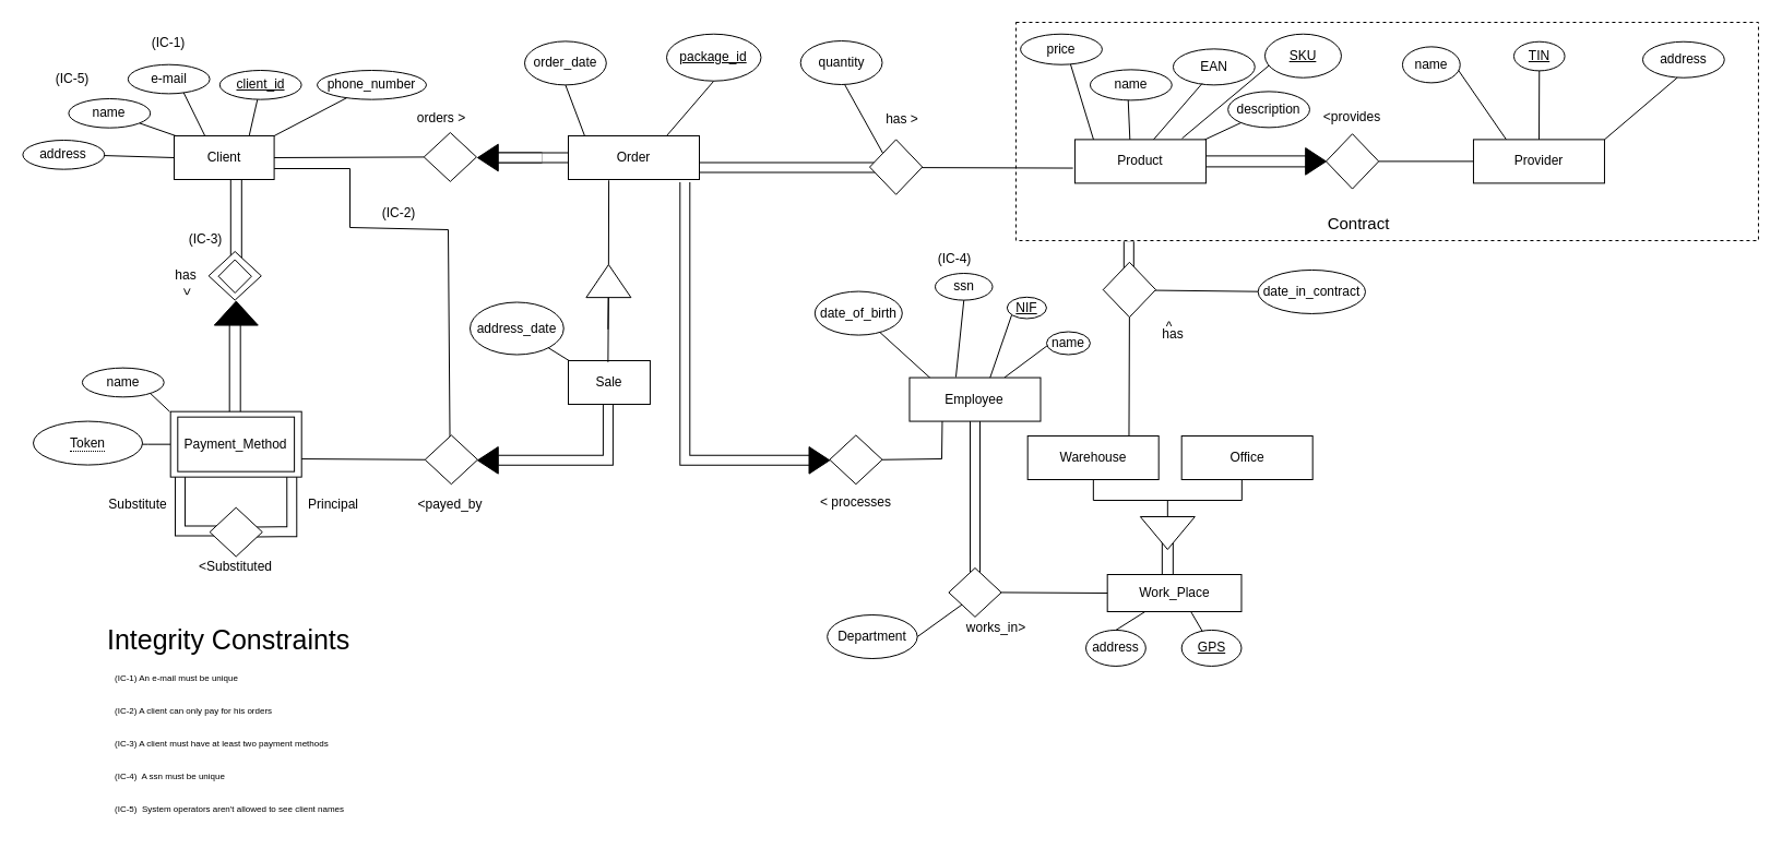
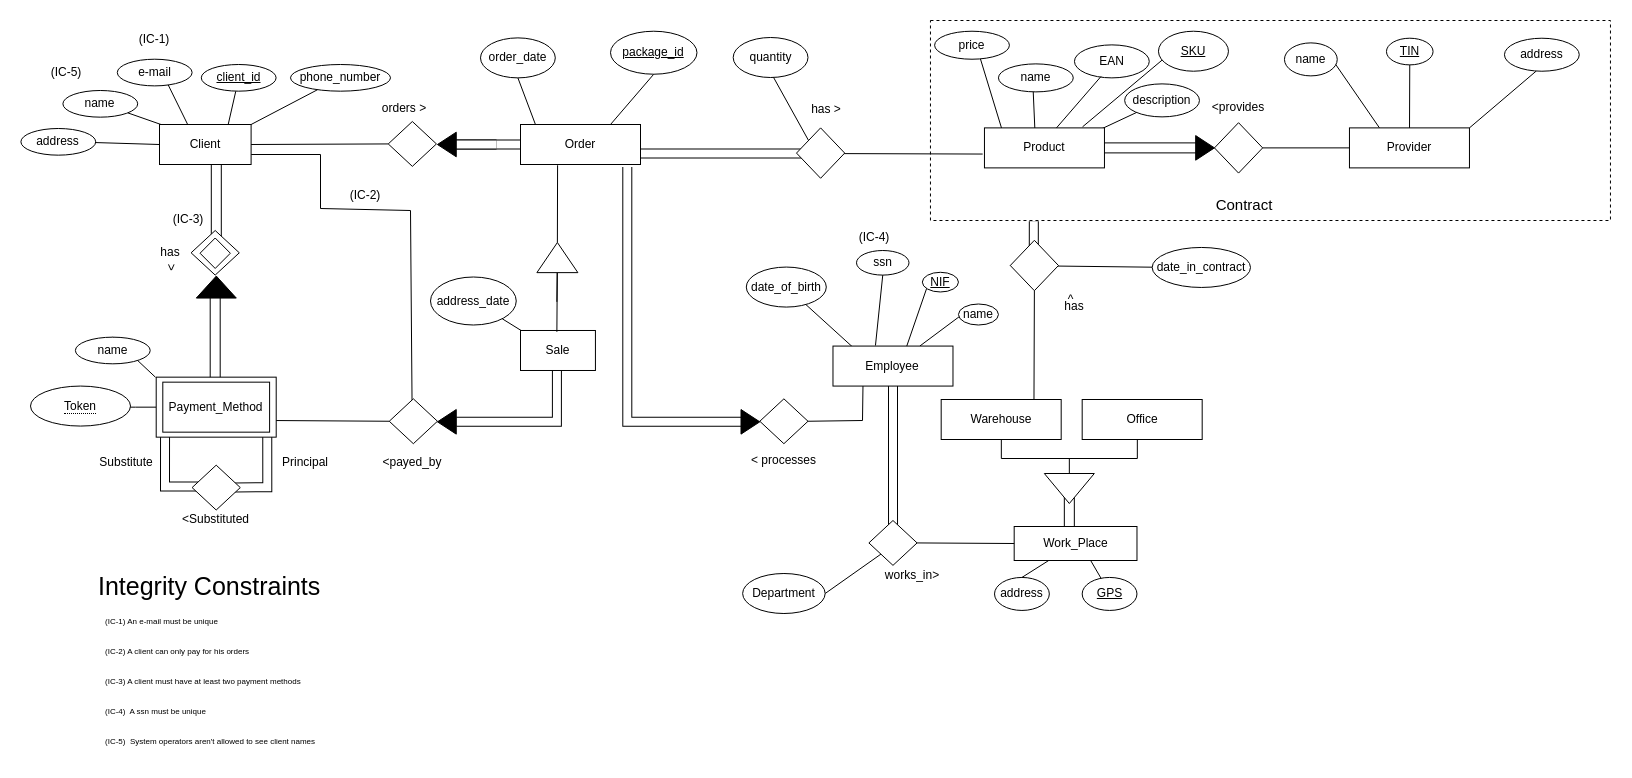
- <mxCell id="101" value="Department" style="ellipse;whiteSpace=wrap;html=1;" parent="1" vertex="1"><mxGeometry x="757.14" y="563" width="82.52" height="40" as="geometry" /></mxCell>
+ <mxCell id="101" value="Department" style="ellipse;whiteSpace=wrap;html=1;" parent="1" vertex="1"><mxGeometry x="742.14" y="573" width="82.52" height="40" as="geometry" /></mxCell>
